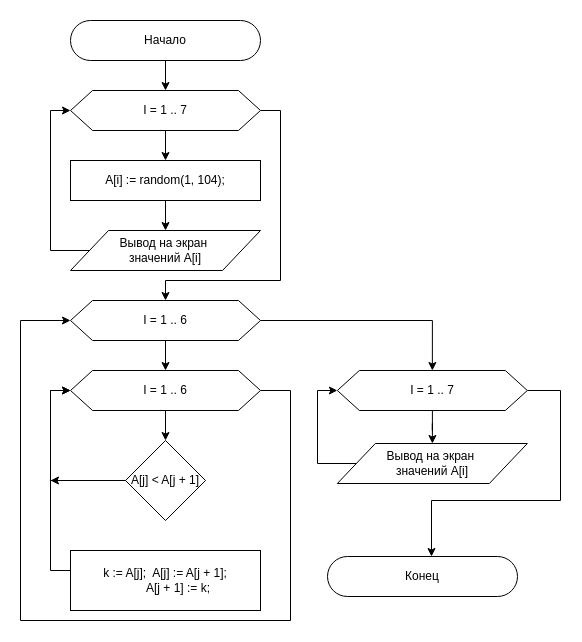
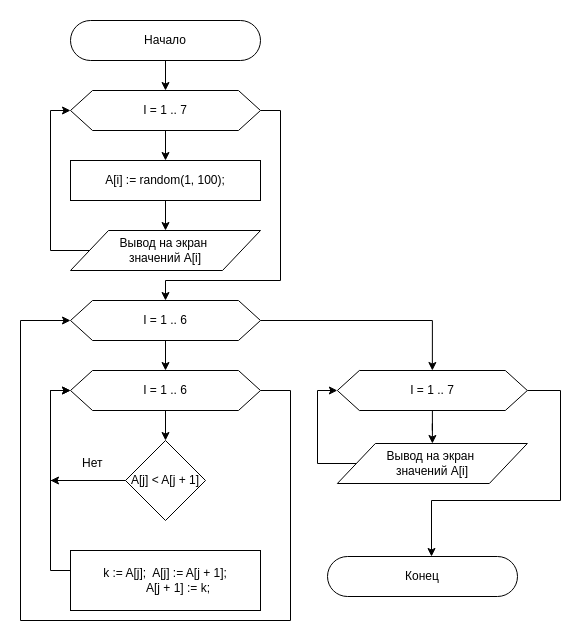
- <mxCell id="8" value="A[i] := random(1, 104);" style="rounded=0;whiteSpace=wrap;html=1;" vertex="1" parent="1"><mxGeometry x="70" y="160" width="190" height="40" as="geometry" /></mxCell>
+ <mxCell id="8" value="A[i] := random(1, 100);" style="rounded=0;whiteSpace=wrap;html=1;" vertex="1" parent="1"><mxGeometry x="70" y="160" width="190" height="40" as="geometry" /></mxCell>
+ <mxCell id="22" value="Нет" style="text;html=1;resizable=0;points=[];autosize=1;align=left;verticalAlign=top;spacingTop=-4;" vertex="1" parent="1"><mxGeometry x="80" y="453" width="40" height="20" as="geometry" /></mxCell>
